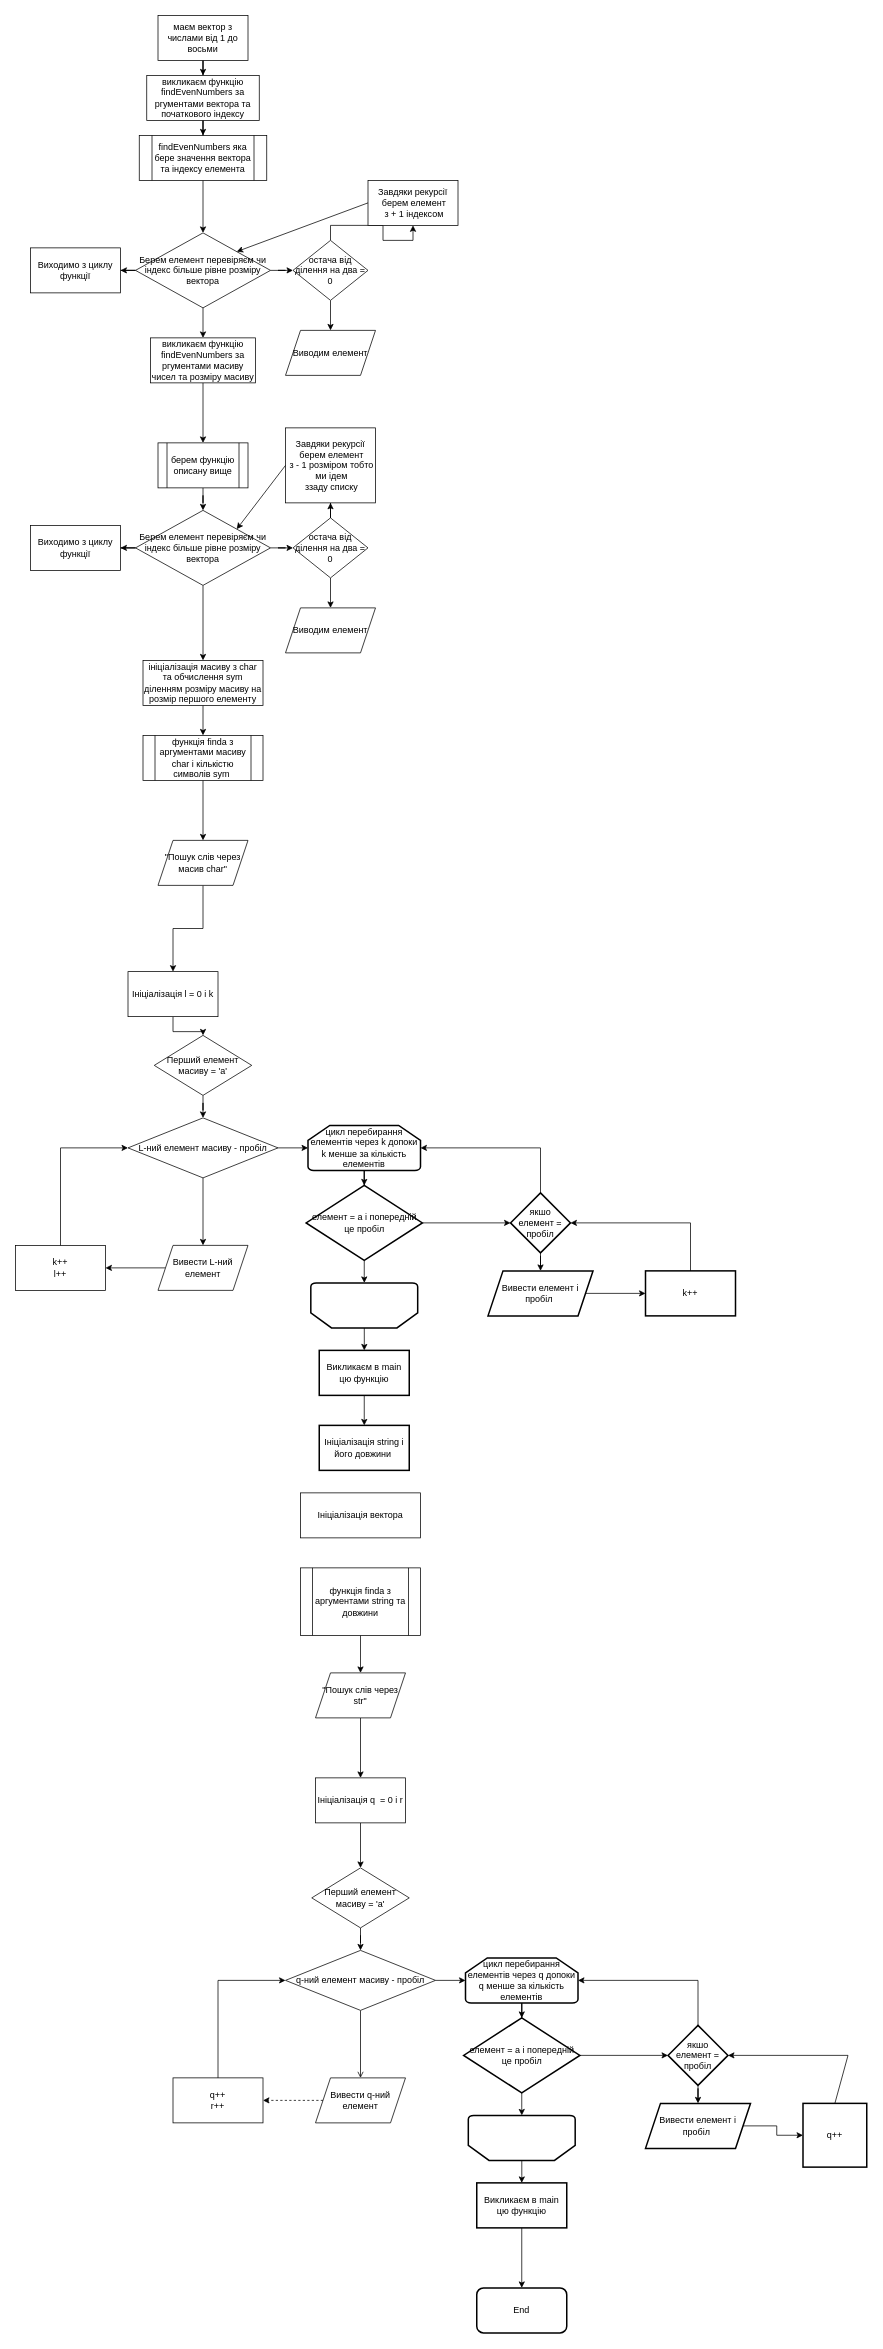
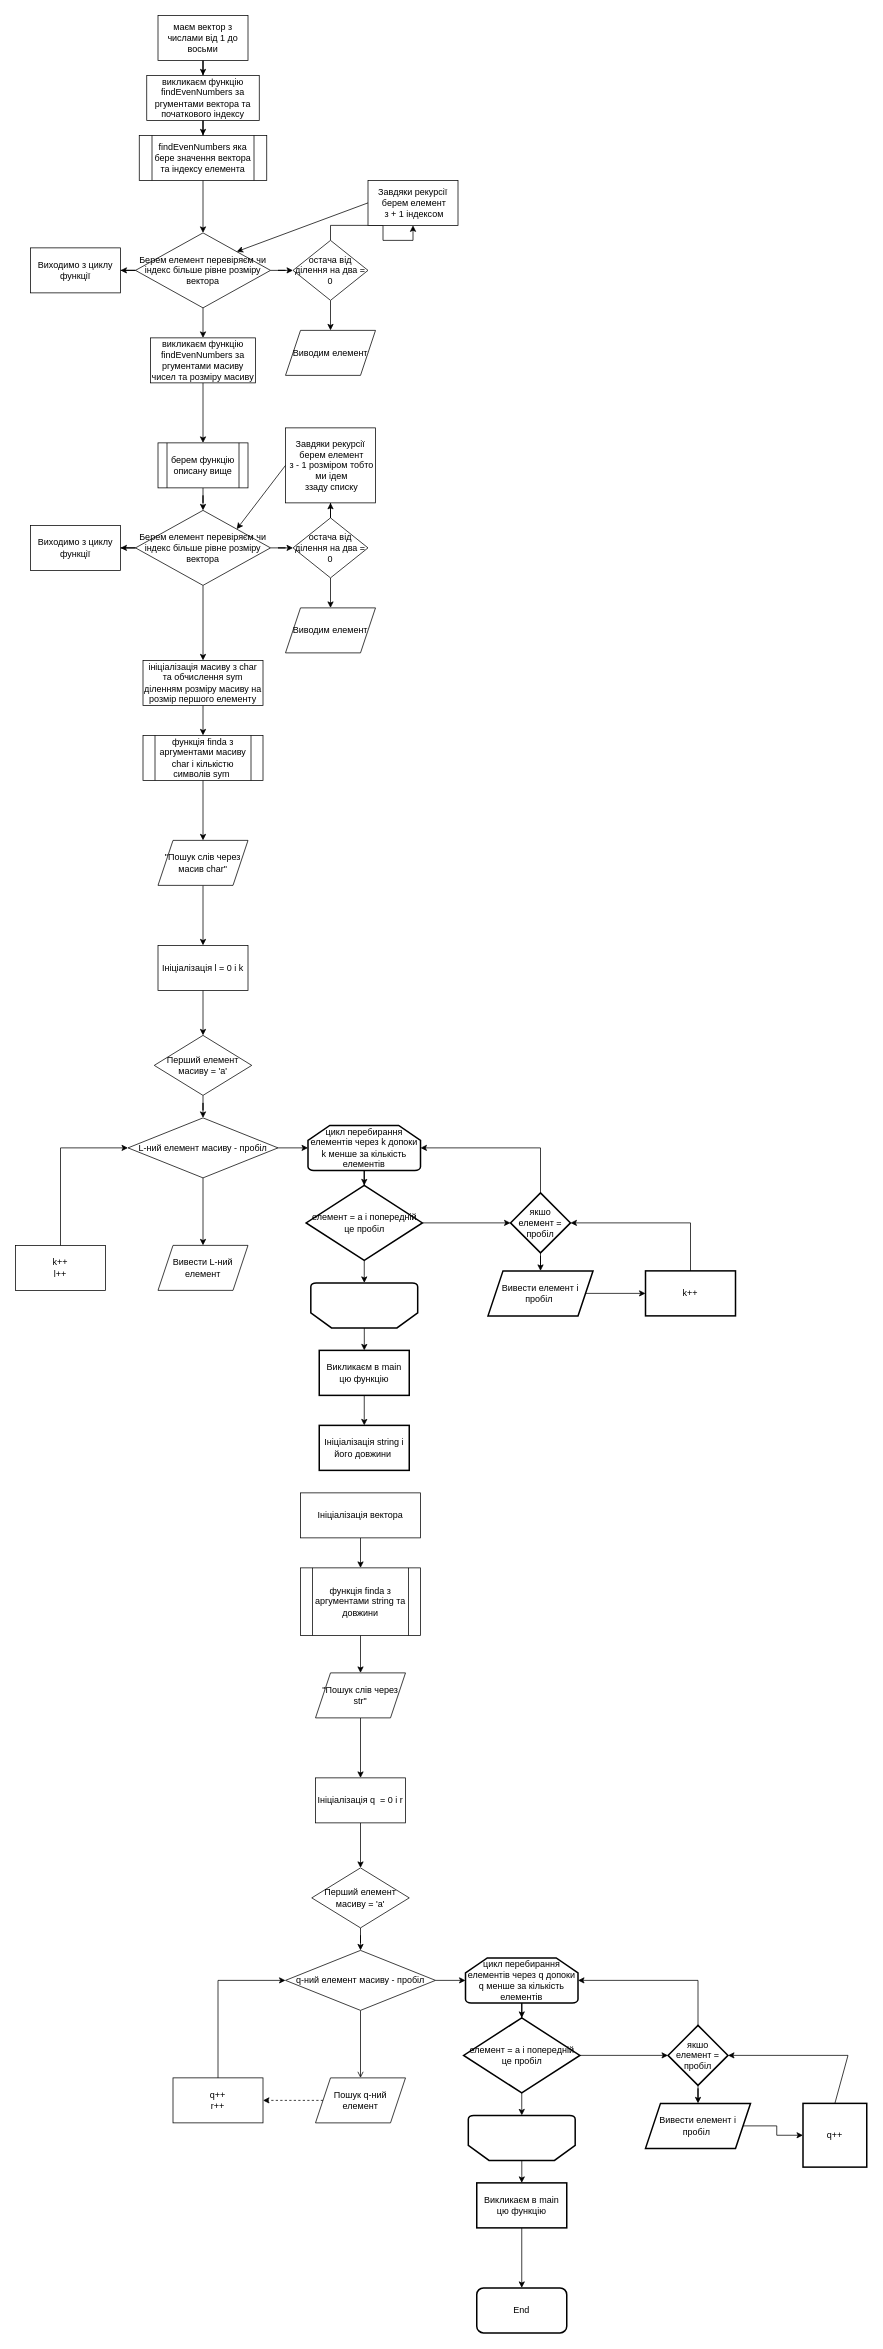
- <mxCell id="41" value="Ініціалізація l = 0 і k" style="whiteSpace=wrap;html=1;" vertex="1" parent="1"><mxGeometry x="170" y="1295" width="120" height="60" as="geometry" /></mxCell>
+ <mxCell id="41" value="Ініціалізація l = 0 і k" style="whiteSpace=wrap;html=1;" vertex="1" parent="1"><mxGeometry x="210" y="1260" width="120" height="60" as="geometry" /></mxCell>
- <mxCell id="47" value="" style="edgeStyle=orthogonalEdgeStyle;rounded=0;orthogonalLoop=1;jettySize=auto;html=1;" edge="1" parent="1" source="48" target="49"><mxGeometry relative="1" as="geometry" /></mxCell>
+ <mxCell id="68" value="" style="edgeStyle=orthogonalEdgeStyle;rounded=0;orthogonalLoop=1;jettySize=auto;html=1;" edge="1" parent="1" source="69" target="71"><mxGeometry relative="1" as="geometry" /></mxCell>
- <mxCell id="82" value="Вивести q-ний елемент" style="shape=parallelogram;perimeter=parallelogramPerimeter;whiteSpace=wrap;html=1;fixedSize=1;" vertex="1" parent="1"><mxGeometry x="420" y="2770" width="120" height="60" as="geometry" /></mxCell>
+ <mxCell id="82" value="Пошук q-ний елемент" style="shape=parallelogram;perimeter=parallelogramPerimeter;whiteSpace=wrap;html=1;fixedSize=1;" vertex="1" parent="1"><mxGeometry x="420" y="2770" width="120" height="60" as="geometry" /></mxCell>
